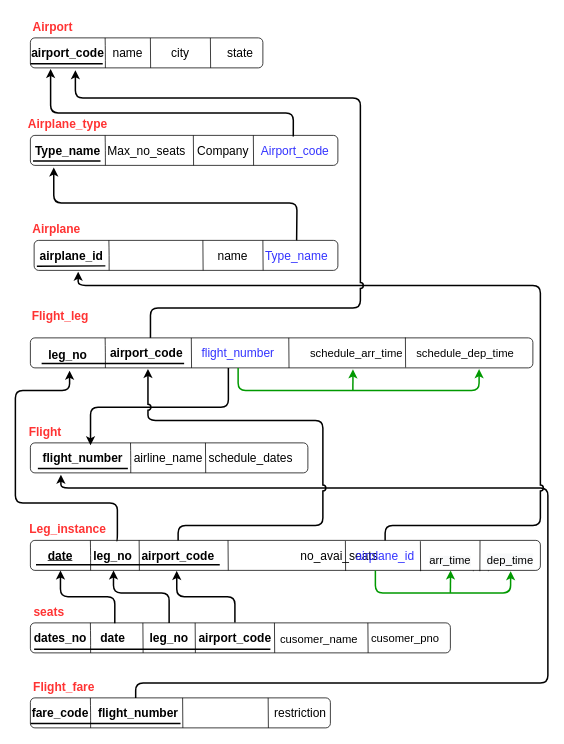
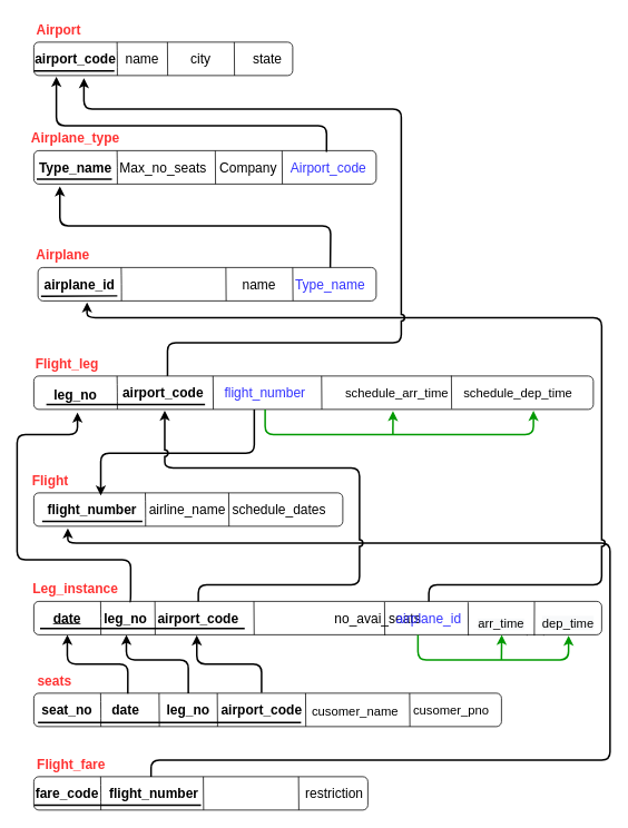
- <mxCell id="26" value="&lt;font color=&quot;#ff3333&quot; style=&quot;font-size: 16px;&quot;&gt;&lt;b style=&quot;font-size: 16px;&quot;&gt;Flight_leg&lt;/b&gt;&lt;/font&gt;" style="text;html=1;strokeColor=none;fillColor=none;align=center;verticalAlign=middle;whiteSpace=wrap;rounded=1;fontSize=16;strokeWidth=1;" parent="1" vertex="1"><mxGeometry x="50" y="405" width="60" height="30" as="geometry" /></mxCell>
+ <mxCell id="26" value="&lt;font color=&quot;#ff3333&quot; style=&quot;font-size: 16px;&quot;&gt;&lt;b style=&quot;font-size: 16px;&quot;&gt;Flight_leg&lt;/b&gt;&lt;/font&gt;" style="text;html=1;strokeColor=none;fillColor=none;align=center;verticalAlign=middle;whiteSpace=wrap;rounded=1;fontSize=16;strokeWidth=1;" parent="1" vertex="1"><mxGeometry x="50" y="420" width="60" height="30" as="geometry" /></mxCell>
- <mxCell id="52" value="&lt;div style=&quot;font-size: 16px;&quot;&gt;&lt;b style=&quot;font-size: 16px;&quot;&gt;dates_no&lt;/b&gt;&lt;br style=&quot;font-size: 16px;&quot;&gt;&lt;/div&gt;" style="text;html=1;strokeColor=none;fillColor=none;align=center;verticalAlign=middle;whiteSpace=wrap;rounded=1;fontSize=16;strokeWidth=1;" parent="1" vertex="1"><mxGeometry x="30" y="835" width="100" height="30" as="geometry" /></mxCell>
+ <mxCell id="52" value="&lt;div style=&quot;font-size: 16px;&quot;&gt;&lt;b style=&quot;font-size: 16px;&quot;&gt;seat_no&lt;/b&gt;&lt;br style=&quot;font-size: 16px;&quot;&gt;&lt;/div&gt;" style="text;html=1;strokeColor=none;fillColor=none;align=center;verticalAlign=middle;whiteSpace=wrap;rounded=1;fontSize=16;strokeWidth=1;" parent="1" vertex="1"><mxGeometry x="30" y="835" width="100" height="30" as="geometry" /></mxCell>
